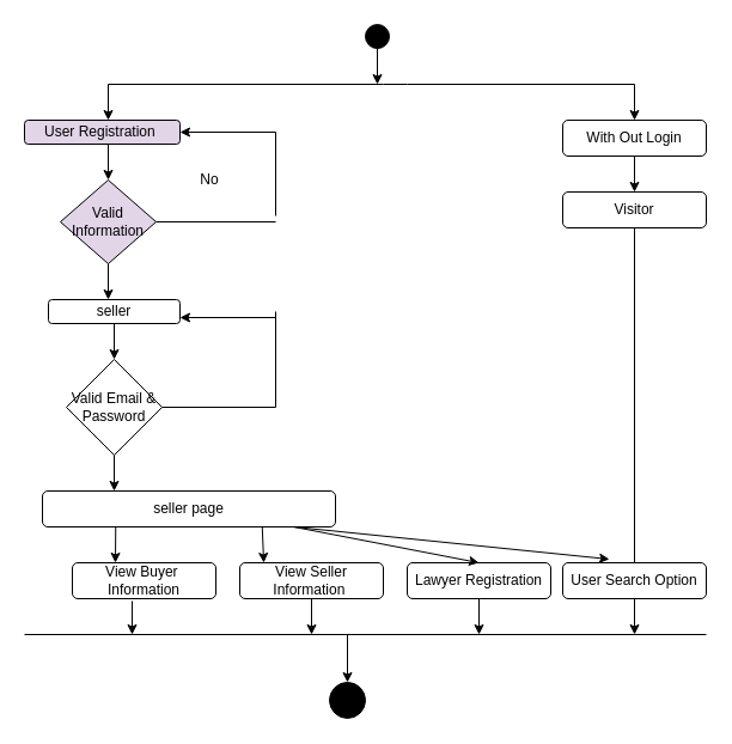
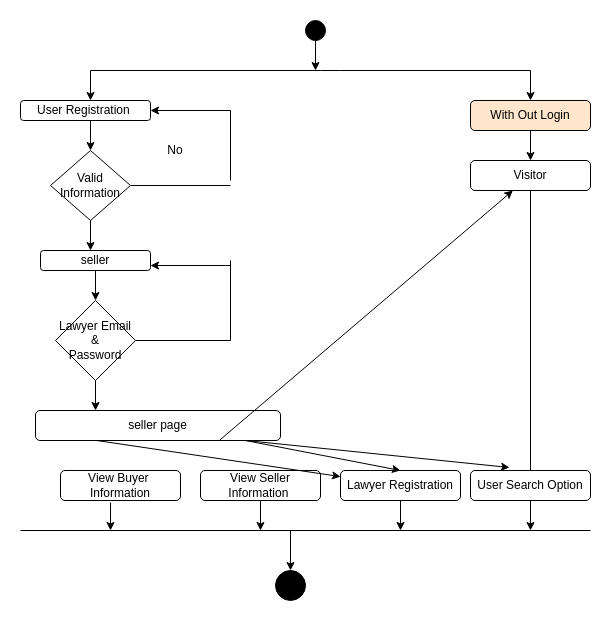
- <mxCell id="7" value="User Registration&amp;nbsp;" style="rounded=1;whiteSpace=wrap;html=1;strokeColor=#000000;fillColor=#e1d5e7;" vertex="1" parent="1"><mxGeometry x="20" y="100" width="130" height="20" as="geometry" /></mxCell>
+ <mxCell id="7" value="User Registration&amp;nbsp;" style="rounded=1;whiteSpace=wrap;html=1;strokeColor=#000000;" vertex="1" parent="1"><mxGeometry x="20" y="100" width="130" height="20" as="geometry" /></mxCell>
- <mxCell id="23" value="With Out Login" style="rounded=1;whiteSpace=wrap;html=1;" vertex="1" parent="1"><mxGeometry x="470" y="100" width="120" height="30" as="geometry" /></mxCell>
+ <mxCell id="23" value="With Out Login" style="rounded=1;whiteSpace=wrap;html=1;fillColor=#ffe6cc;" vertex="1" parent="1"><mxGeometry x="470" y="100" width="120" height="30" as="geometry" /></mxCell>
- <mxCell id="9" value="Valid&lt;br&gt;Information" style="rhombus;whiteSpace=wrap;html=1;strokeColor=#000000;fillColor=#e1d5e7;" vertex="1" parent="1"><mxGeometry x="50" y="150" width="80" height="70" as="geometry" /></mxCell>
+ <mxCell id="9" value="Valid&lt;br&gt;Information" style="rhombus;whiteSpace=wrap;html=1;strokeColor=#000000;" vertex="1" parent="1"><mxGeometry x="50" y="150" width="80" height="70" as="geometry" /></mxCell>
- <mxCell id="16" value="Valid Email &amp;amp;&lt;br&gt;Password" style="rhombus;whiteSpace=wrap;html=1;strokeColor=#000000;" vertex="1" parent="1"><mxGeometry x="55" y="300" width="80" height="80" as="geometry" /></mxCell>
+ <mxCell id="16" value="Lawyer Email &amp;amp;&lt;br&gt;Password" style="rhombus;whiteSpace=wrap;html=1;strokeColor=#000000;" vertex="1" parent="1"><mxGeometry x="55" y="300" width="80" height="80" as="geometry" /></mxCell>
- <mxCell id="32" value="" style="endArrow=classic;html=1;exitX=0.25;exitY=1;exitDx=0;exitDy=0;entryX=0.3;entryY=0;entryDx=0;entryDy=0;entryPerimeter=0;" edge="1" parent="1" source="21" target="27"><mxGeometry width="50" height="50" relative="1" as="geometry"><mxPoint x="360" y="390" as="sourcePoint" /><mxPoint x="96" y="460" as="targetPoint" /></mxGeometry></mxCell>
+ <mxCell id="32" value="" style="endArrow=classic;html=1;exitX=0.25;exitY=1;exitDx=0;exitDy=0;" edge="1" parent="1" source="21" target="29"><mxGeometry width="50" height="50" relative="1" as="geometry"><mxPoint x="360" y="390" as="sourcePoint" /><mxPoint x="96" y="460" as="targetPoint" /></mxGeometry></mxCell>
- <mxCell id="33" value="" style="endArrow=classic;html=1;exitX=0.75;exitY=1;exitDx=0;exitDy=0;entryX=0.167;entryY=0;entryDx=0;entryDy=0;entryPerimeter=0;" edge="1" parent="1" source="21" target="28"><mxGeometry width="50" height="50" relative="1" as="geometry"><mxPoint x="360" y="390" as="sourcePoint" /><mxPoint x="410" y="340" as="targetPoint" /></mxGeometry></mxCell>
+ <mxCell id="33" value="" style="endArrow=classic;html=1;exitX=0.75;exitY=1;exitDx=0;exitDy=0;" edge="1" parent="1" source="21" target="25"><mxGeometry width="50" height="50" relative="1" as="geometry"><mxPoint x="360" y="390" as="sourcePoint" /><mxPoint x="410" y="340" as="targetPoint" /></mxGeometry></mxCell>
